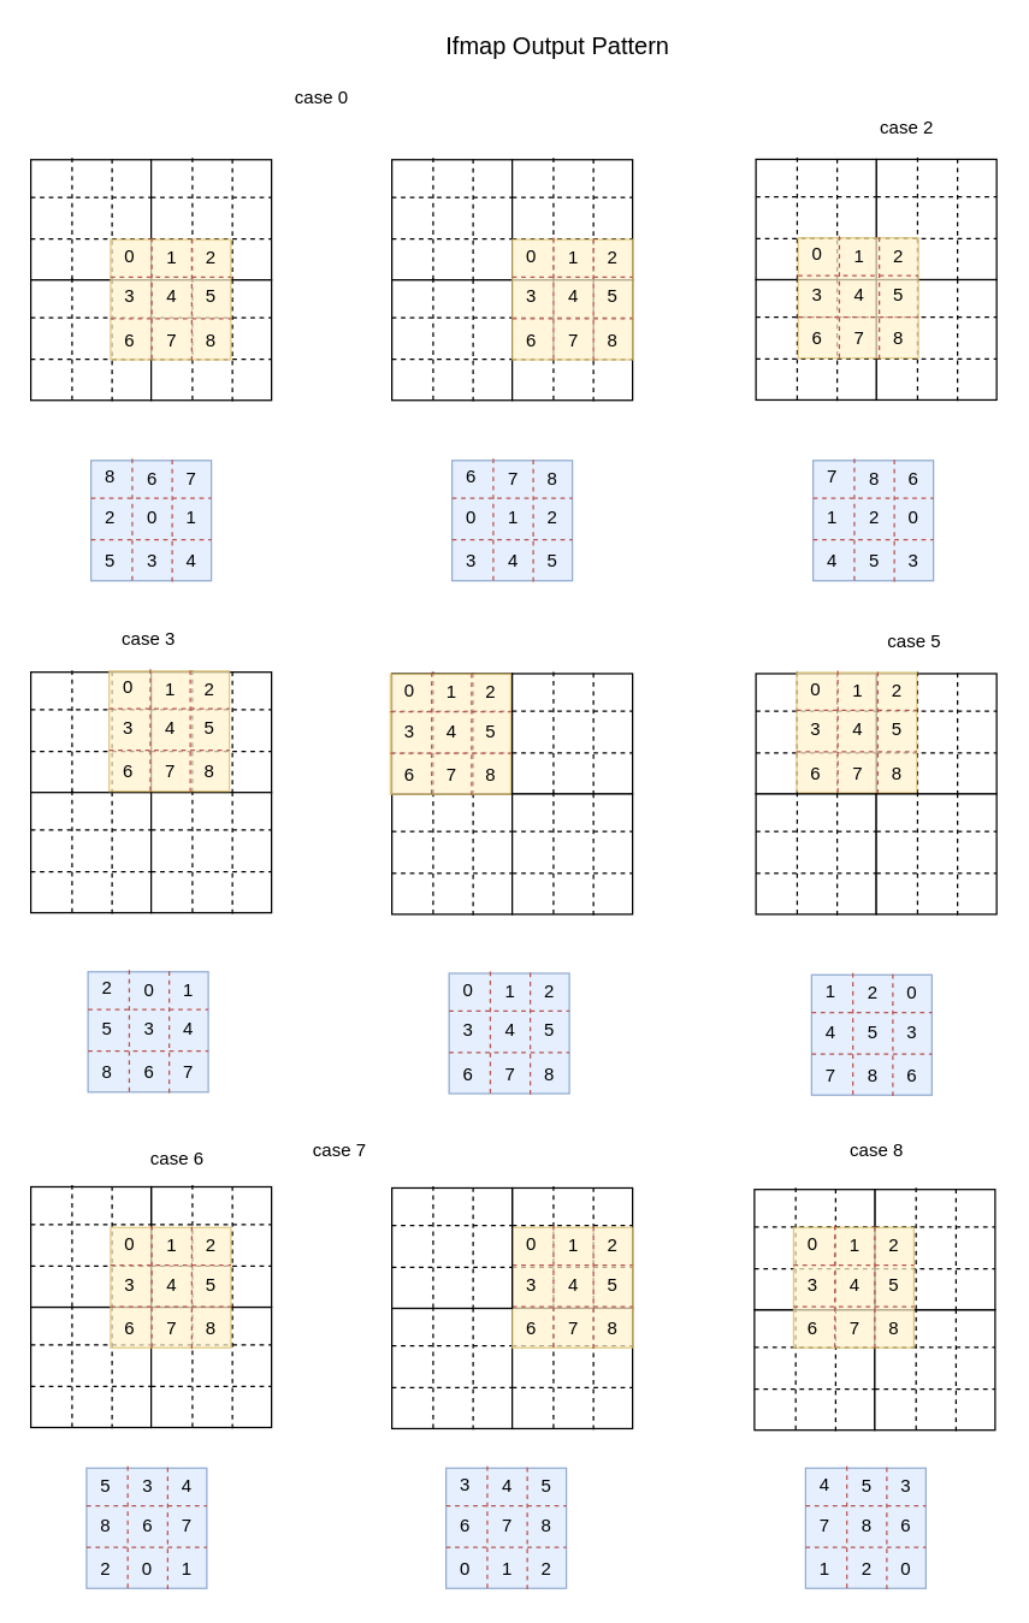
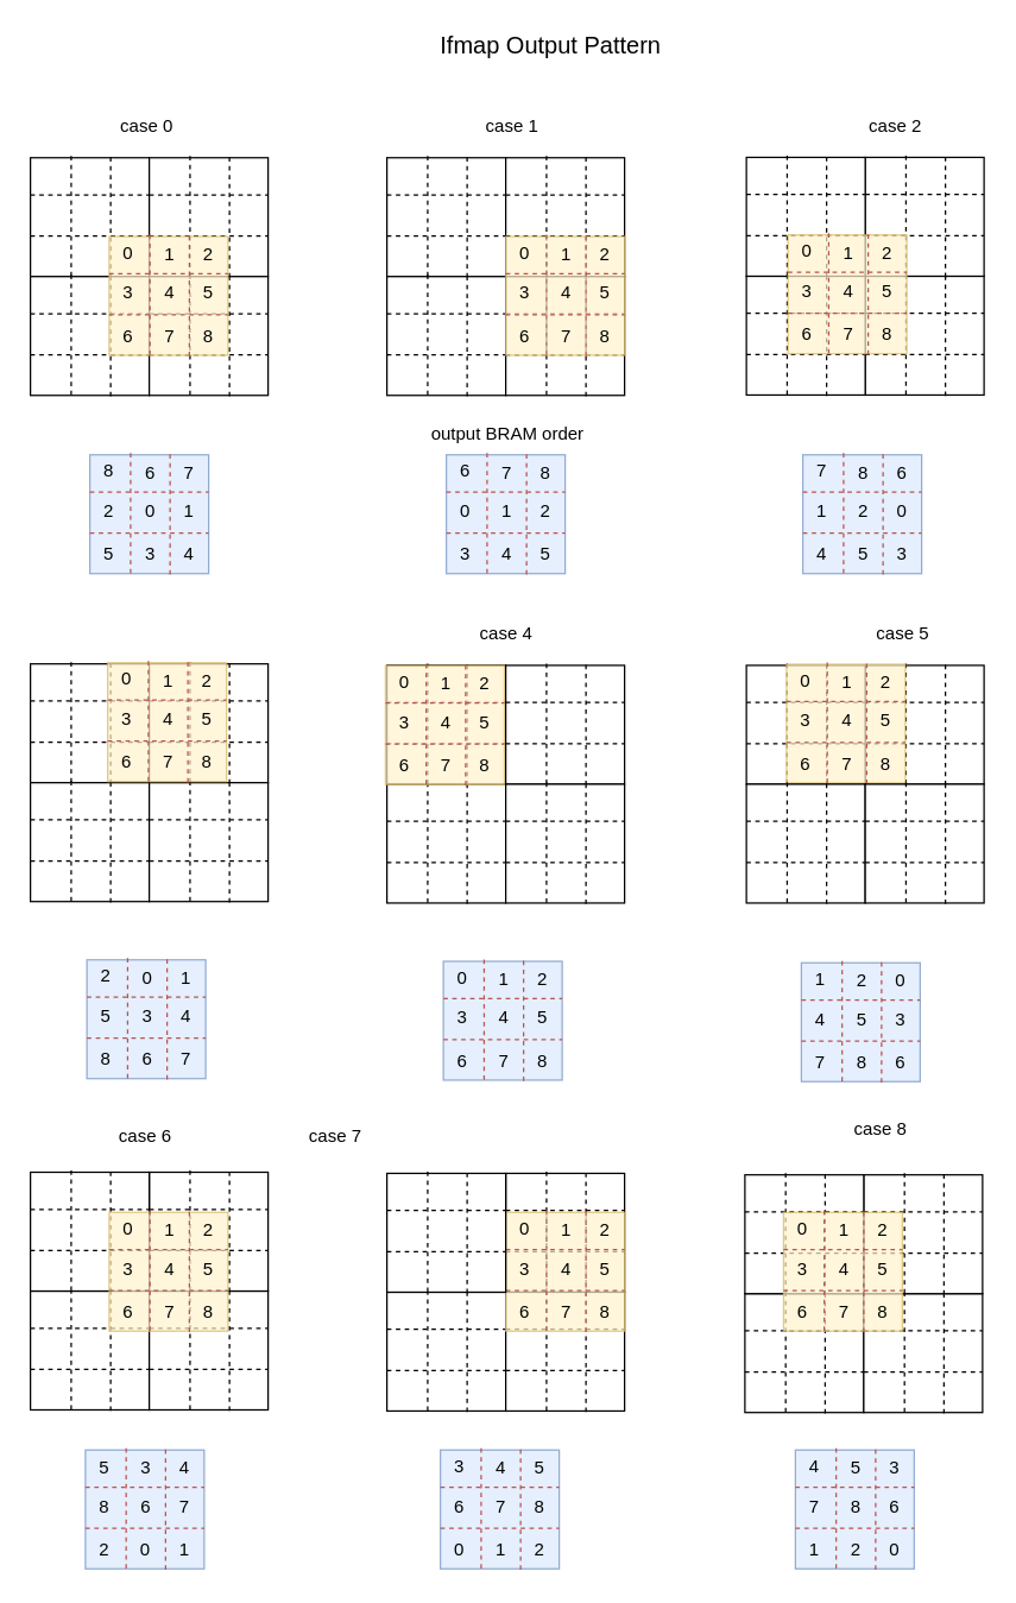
- <mxCell id="143" value="case 0" style="text;html=1;align=center;verticalAlign=middle;resizable=0;points=[];autosize=1;strokeColor=none;" parent="1" vertex="1"><mxGeometry x="188" y="55" width="50" height="20" as="geometry" /></mxCell>
+ <mxCell id="143" value="case 0" style="text;html=1;align=center;verticalAlign=middle;resizable=0;points=[];autosize=1;strokeColor=none;" parent="1" vertex="1"><mxGeometry x="73" y="75" width="50" height="20" as="geometry" /></mxCell>
+ <mxCell id="259" value="case 1" style="text;html=1;align=center;verticalAlign=middle;resizable=0;points=[];autosize=1;strokeColor=none;" parent="1" vertex="1"><mxGeometry x="319" y="75" width="50" height="20" as="geometry" /></mxCell>
+ <mxCell id="201" value="output BRAM order" style="text;html=1;align=center;verticalAlign=middle;resizable=0;points=[];autosize=1;strokeColor=none;" parent="1" vertex="1"><mxGeometry x="280.5" y="282" width="120" height="20" as="geometry" /></mxCell>
- <mxCell id="359" value="case 3" style="text;html=1;align=center;verticalAlign=middle;resizable=0;points=[];autosize=1;strokeColor=none;" parent="1" vertex="1"><mxGeometry x="73" y="415" width="50" height="20" as="geometry" /></mxCell>
+ <mxCell id="360" value="case 4" style="text;html=1;align=center;verticalAlign=middle;resizable=0;points=[];autosize=1;strokeColor=none;" parent="1" vertex="1"><mxGeometry x="315" y="416" width="50" height="20" as="geometry" /></mxCell>
- <mxCell id="472" value="case 8" style="text;html=1;align=center;verticalAlign=middle;resizable=0;points=[];autosize=1;strokeColor=none;" parent="1" vertex="1"><mxGeometry x="557" y="755" width="50" height="20" as="geometry" /></mxCell>
+ <mxCell id="472" value="case 8" style="text;html=1;align=center;verticalAlign=middle;resizable=0;points=[];autosize=1;strokeColor=none;" parent="1" vertex="1"><mxGeometry x="567" y="750" width="50" height="20" as="geometry" /></mxCell>
- <mxCell id="442" value="case 6" style="text;html=1;align=center;verticalAlign=middle;resizable=0;points=[];autosize=1;strokeColor=none;" parent="1" vertex="1"><mxGeometry x="92" y="760" width="50" height="20" as="geometry" /></mxCell>
+ <mxCell id="442" value="case 6" style="text;html=1;align=center;verticalAlign=middle;resizable=0;points=[];autosize=1;strokeColor=none;" parent="1" vertex="1"><mxGeometry x="72" y="755" width="50" height="20" as="geometry" /></mxCell>
